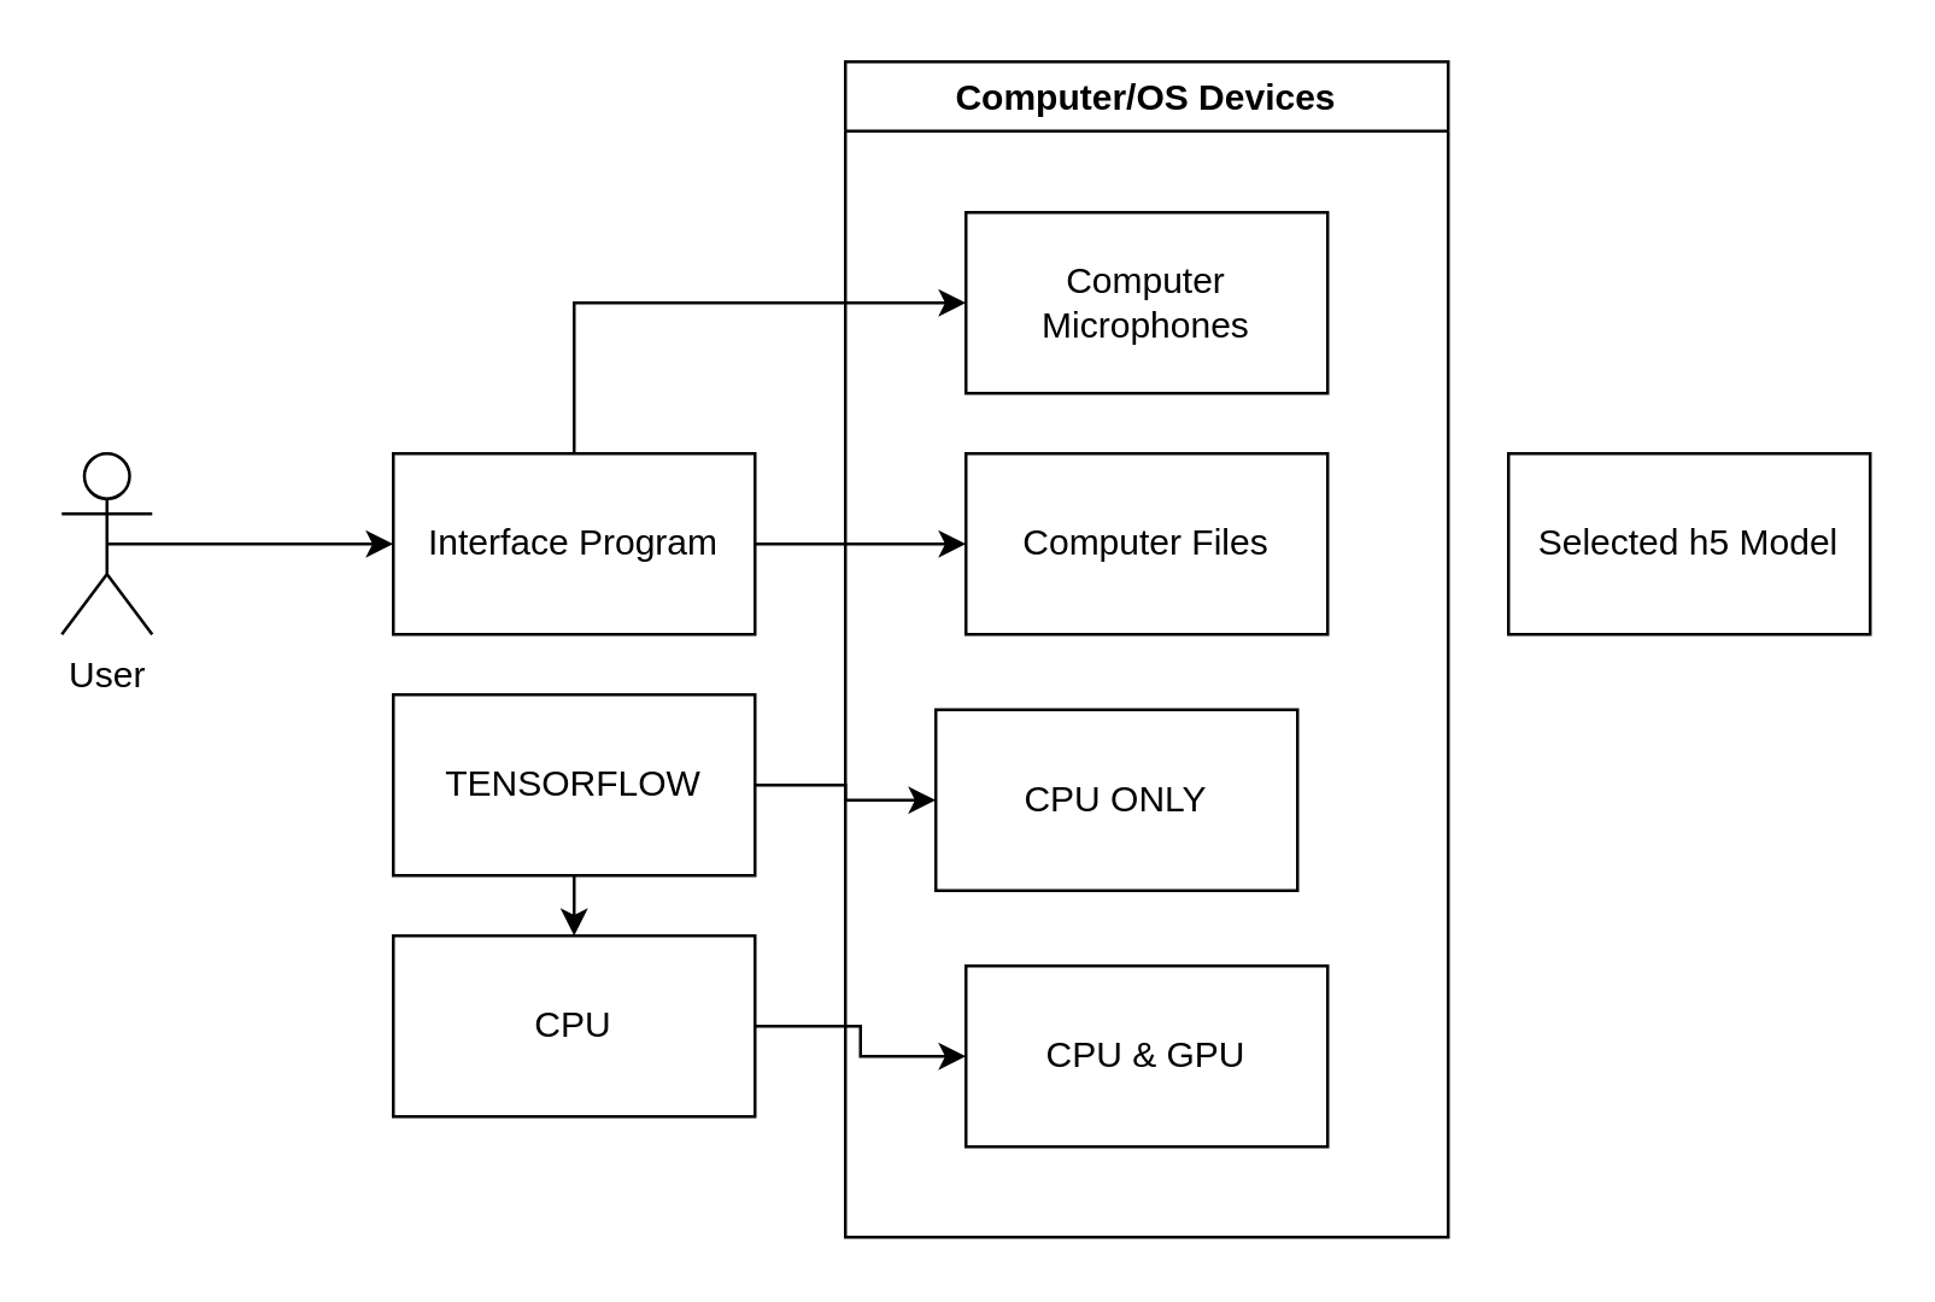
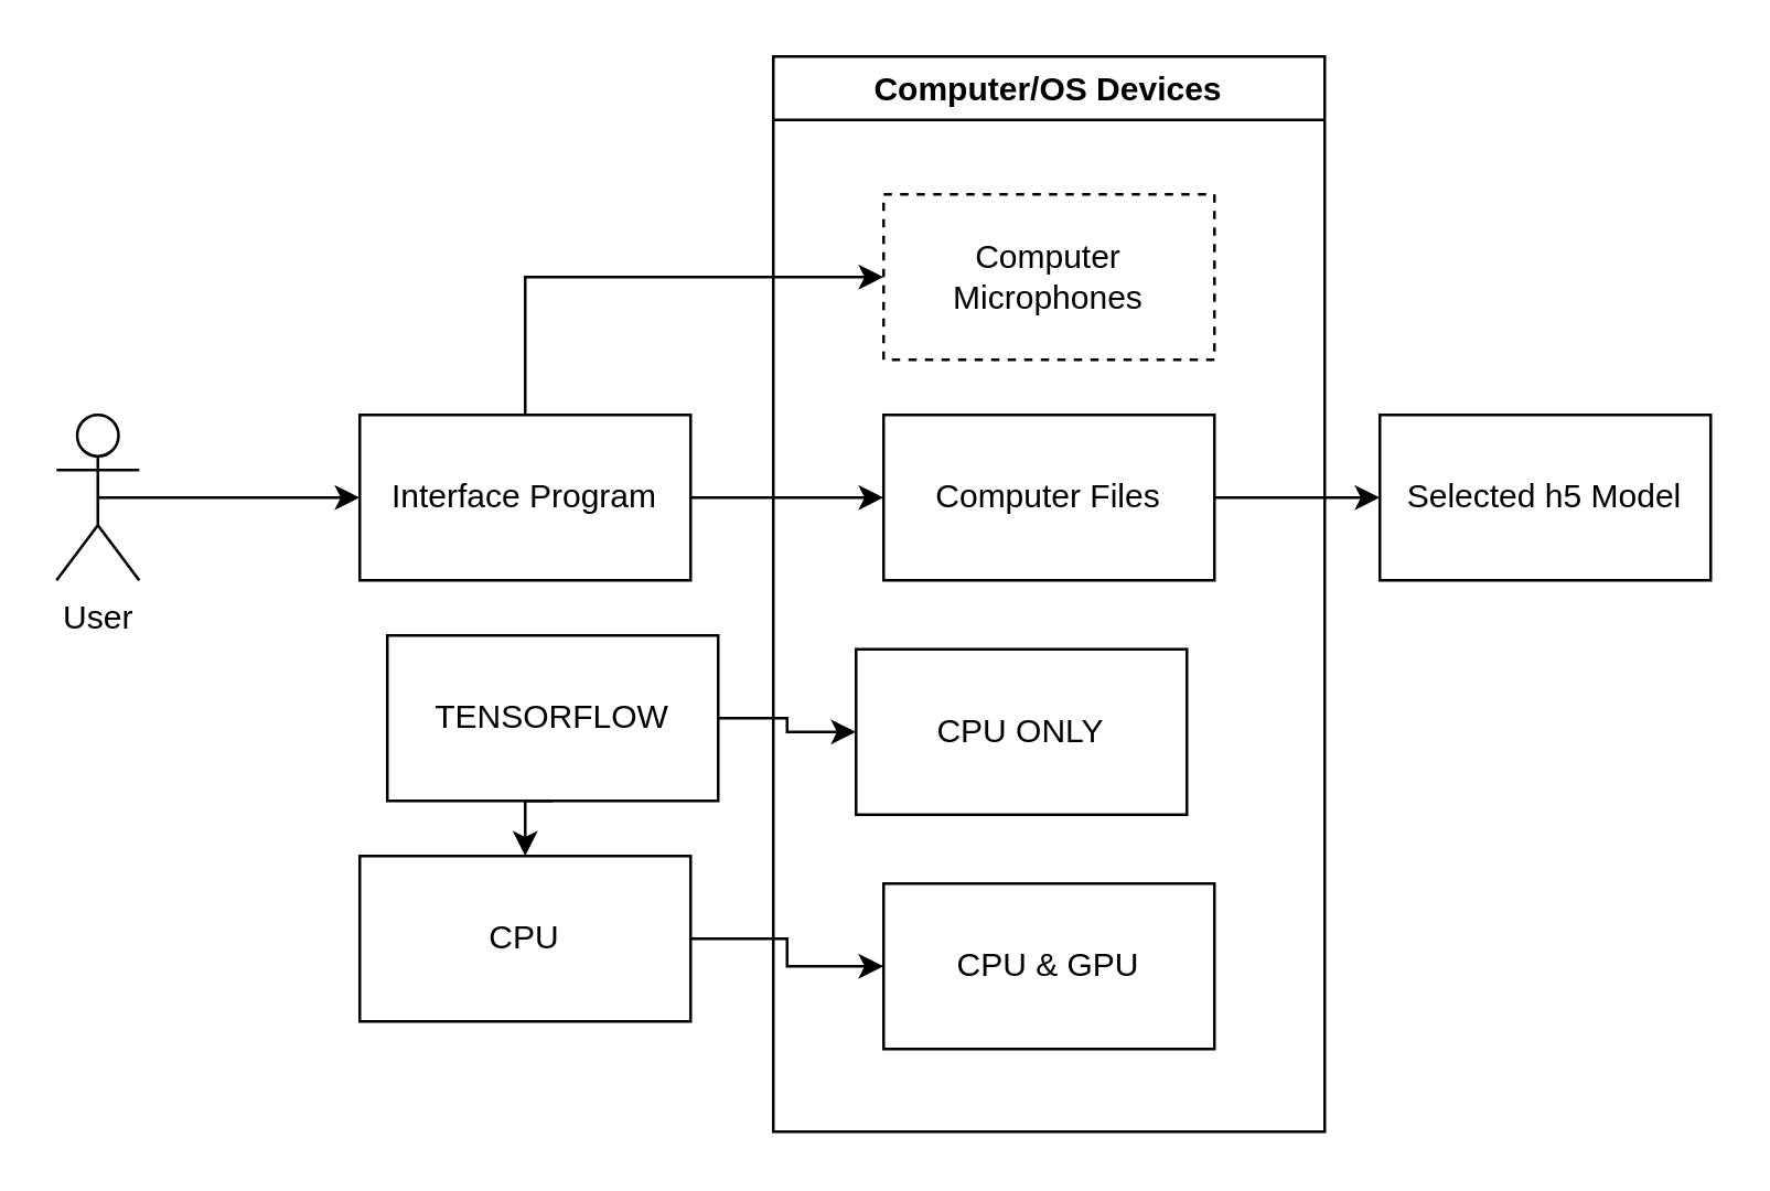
- <mxCell id="17" value="Computer Microphones" style="rounded=0;whiteSpace=wrap;html=1;" vertex="1" parent="14"><mxGeometry x="40" y="50" width="120" height="60" as="geometry" /></mxCell>
+ <mxCell id="17" value="Computer Microphones" style="rounded=0;whiteSpace=wrap;html=1;dashed=1;" vertex="1" parent="14"><mxGeometry x="40" y="50" width="120" height="60" as="geometry" /></mxCell>
+ <mxCell id="12" style="edgeStyle=orthogonalEdgeStyle;rounded=0;orthogonalLoop=1;jettySize=auto;html=1;exitX=1;exitY=0.5;exitDx=0;exitDy=0;entryX=0;entryY=0.5;entryDx=0;entryDy=0;" edge="1" parent="1" source="16" target="13"><mxGeometry relative="1" as="geometry" /></mxCell>
- <mxCell id="11" value="TENSORFLOW" style="rounded=0;whiteSpace=wrap;html=1;" vertex="1" parent="1"><mxGeometry x="130" y="230" width="120" height="60" as="geometry" /></mxCell>
+ <mxCell id="11" value="TENSORFLOW" style="rounded=0;whiteSpace=wrap;html=1;" vertex="1" parent="1"><mxGeometry x="140" y="230" width="120" height="60" as="geometry" /></mxCell>
